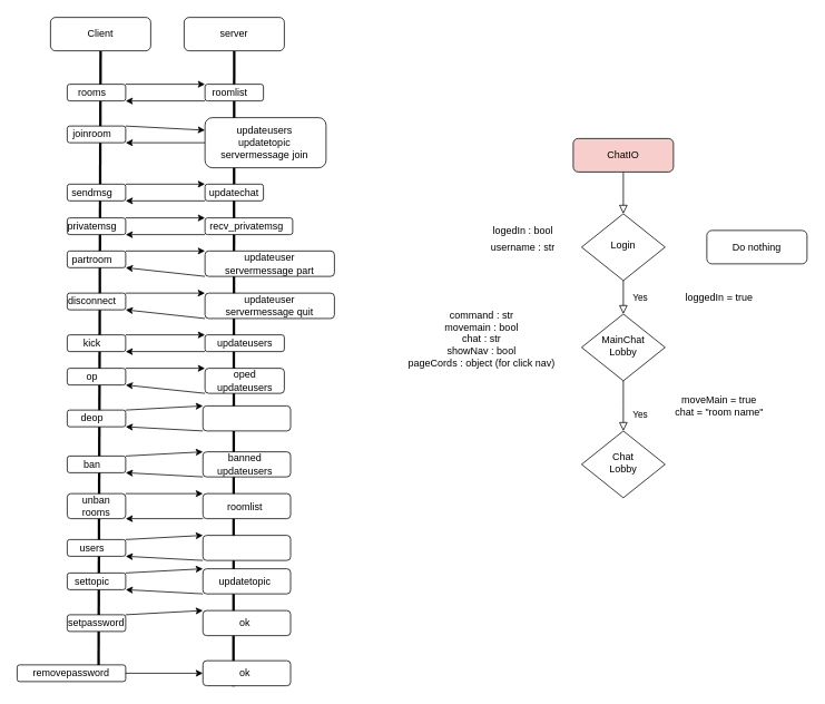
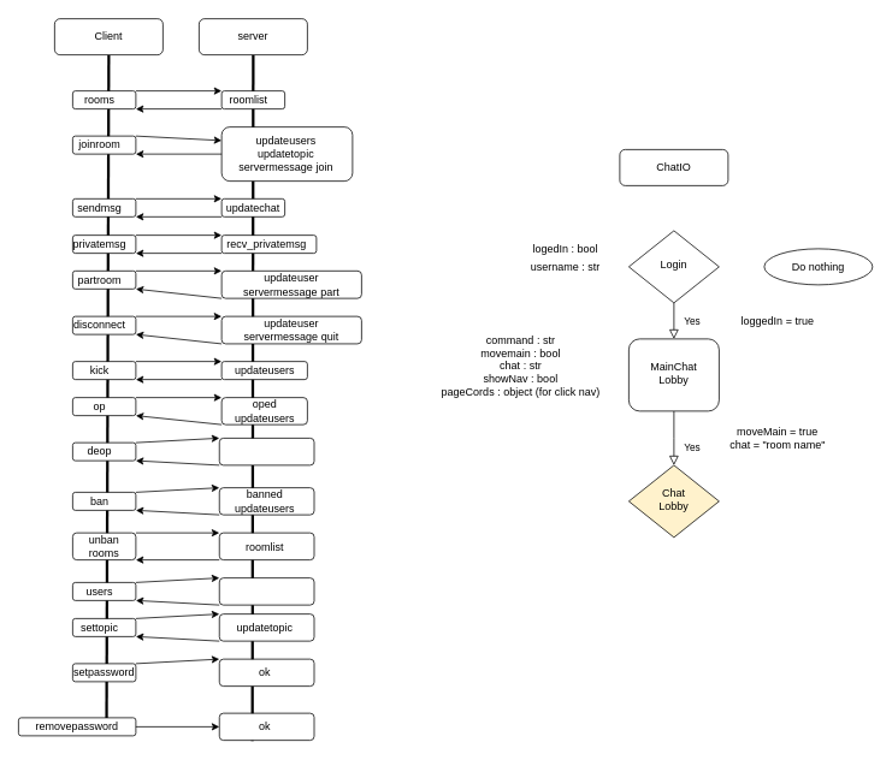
- <mxCell id="3" value="ChatIO" style="rounded=1;whiteSpace=wrap;html=1;fontSize=12;glass=0;strokeWidth=1;shadow=0;fillColor=#f8cecc;" parent="1" vertex="1"><mxGeometry x="686" y="165" width="120" height="40" as="geometry" /></mxCell>
+ <mxCell id="3" value="ChatIO" style="rounded=1;whiteSpace=wrap;html=1;fontSize=12;glass=0;strokeWidth=1;shadow=0;" parent="1" vertex="1"><mxGeometry x="686" y="165" width="120" height="40" as="geometry" /></mxCell>
- <mxCell id="2" value="" style="rounded=0;html=1;jettySize=auto;orthogonalLoop=1;fontSize=11;endArrow=block;endFill=0;endSize=8;strokeWidth=1;shadow=0;labelBackgroundColor=none;edgeStyle=orthogonalEdgeStyle;" parent="1" source="3" target="5" edge="1"><mxGeometry relative="1" as="geometry" /></mxCell>
- <mxCell id="6" value="Do nothing" style="rounded=1;whiteSpace=wrap;html=1;fontSize=12;glass=0;strokeWidth=1;shadow=0;" parent="1" vertex="1"><mxGeometry x="846" y="275" width="120" height="40" as="geometry" /></mxCell>
+ <mxCell id="6" value="Do nothing" style="ellipse;whiteSpace=wrap;html=1;fontSize=12;glass=0;strokeWidth=1;shadow=0;" parent="1" vertex="1"><mxGeometry x="846" y="275" width="120" height="40" as="geometry" /></mxCell>
- <mxCell id="8" value="MainChat&lt;br&gt;Lobby" style="rhombus;whiteSpace=wrap;html=1;shadow=0;fontFamily=Helvetica;fontSize=12;align=center;strokeWidth=1;spacing=6;spacingTop=-4;" parent="1" vertex="1"><mxGeometry x="696" y="375" width="100" height="80" as="geometry" /></mxCell>
+ <mxCell id="8" value="MainChat&lt;br&gt;Lobby" style="whiteSpace=wrap;html=1;shadow=0;fontFamily=Helvetica;fontSize=12;align=center;strokeWidth=1;spacing=6;spacingTop=-4;rounded=1;" parent="1" vertex="1"><mxGeometry x="696" y="375" width="100" height="80" as="geometry" /></mxCell>
- <mxCell id="12" value="Chat&lt;br&gt;Lobby" style="rhombus;whiteSpace=wrap;html=1;shadow=0;fontFamily=Helvetica;fontSize=12;align=center;strokeWidth=1;spacing=6;spacingTop=-4;" vertex="1" parent="1"><mxGeometry x="696" y="515" width="100" height="80" as="geometry" /></mxCell>
+ <mxCell id="12" value="Chat&lt;br&gt;Lobby" style="rhombus;whiteSpace=wrap;html=1;shadow=0;fontFamily=Helvetica;fontSize=12;align=center;strokeWidth=1;spacing=6;spacingTop=-4;fillColor=#fff2cc;" vertex="1" parent="1"><mxGeometry x="696" y="515" width="100" height="80" as="geometry" /></mxCell>
